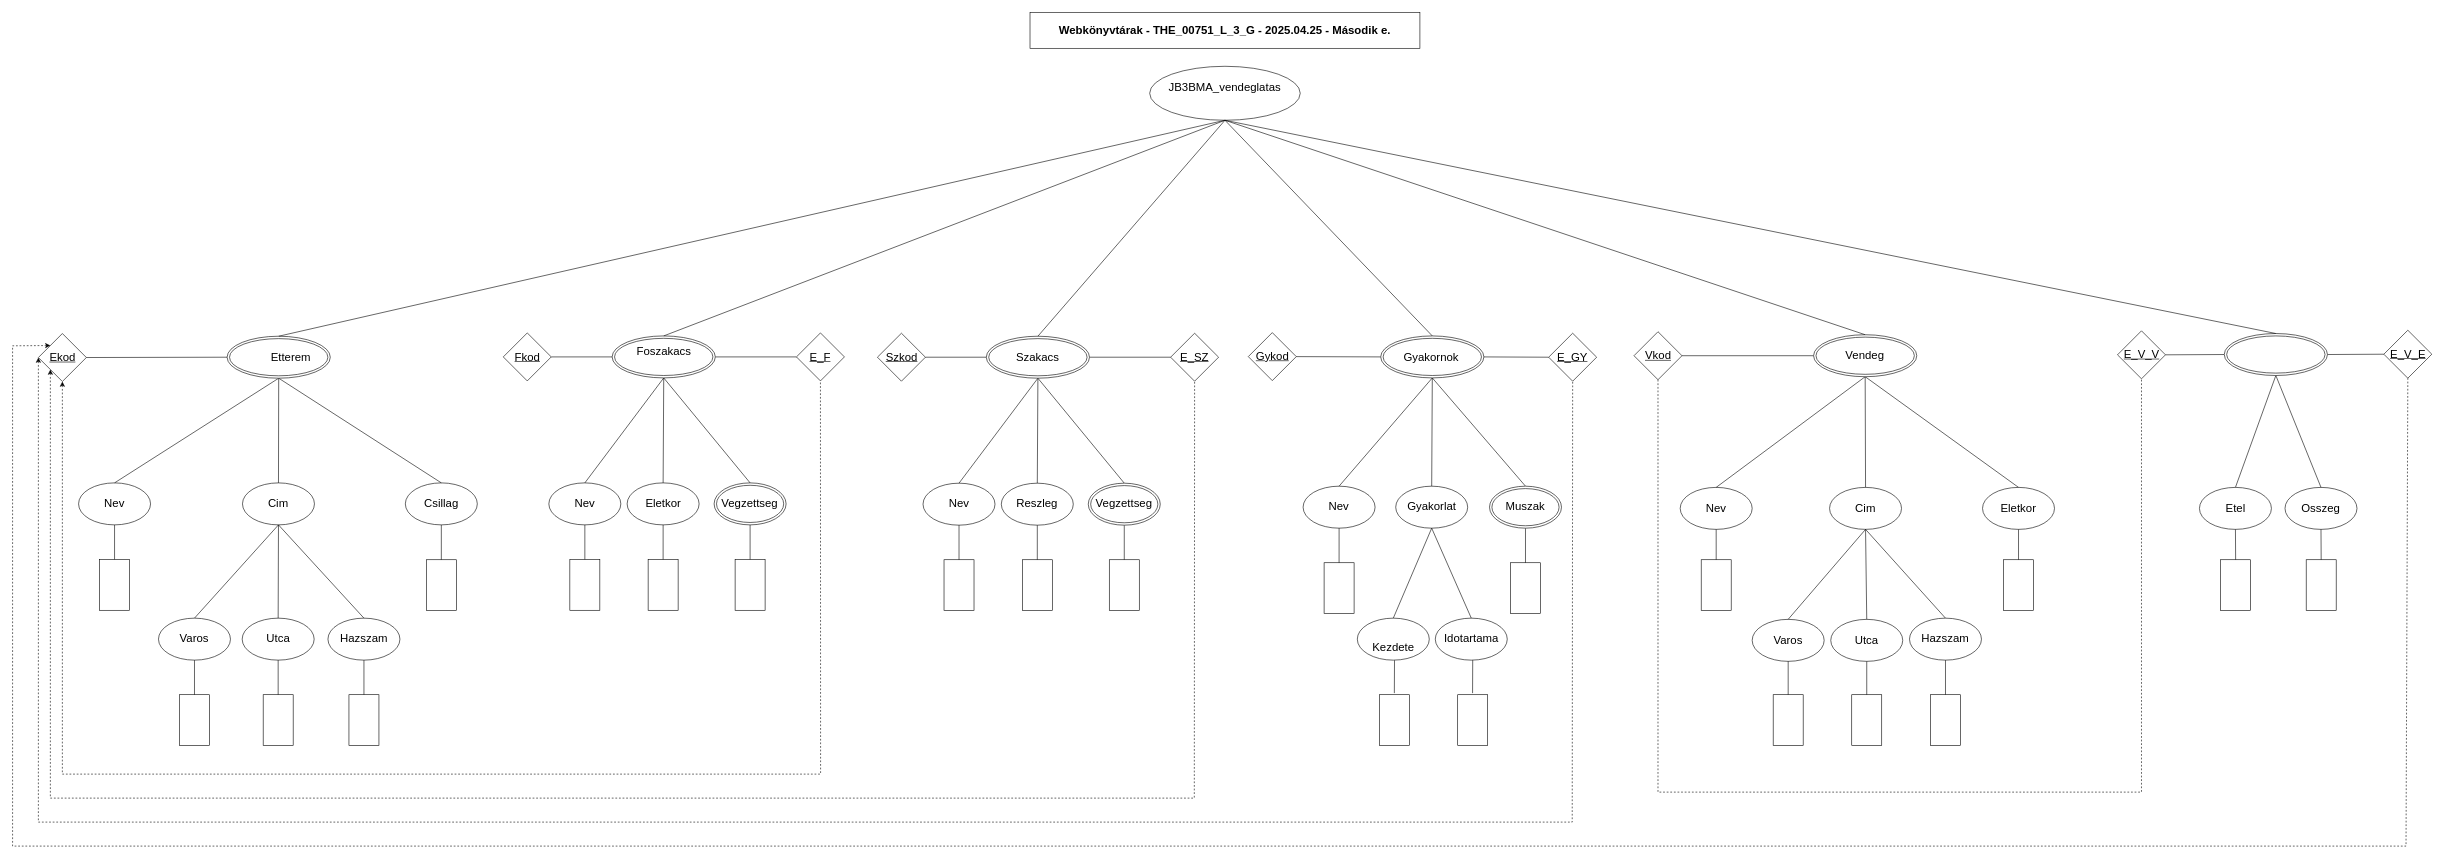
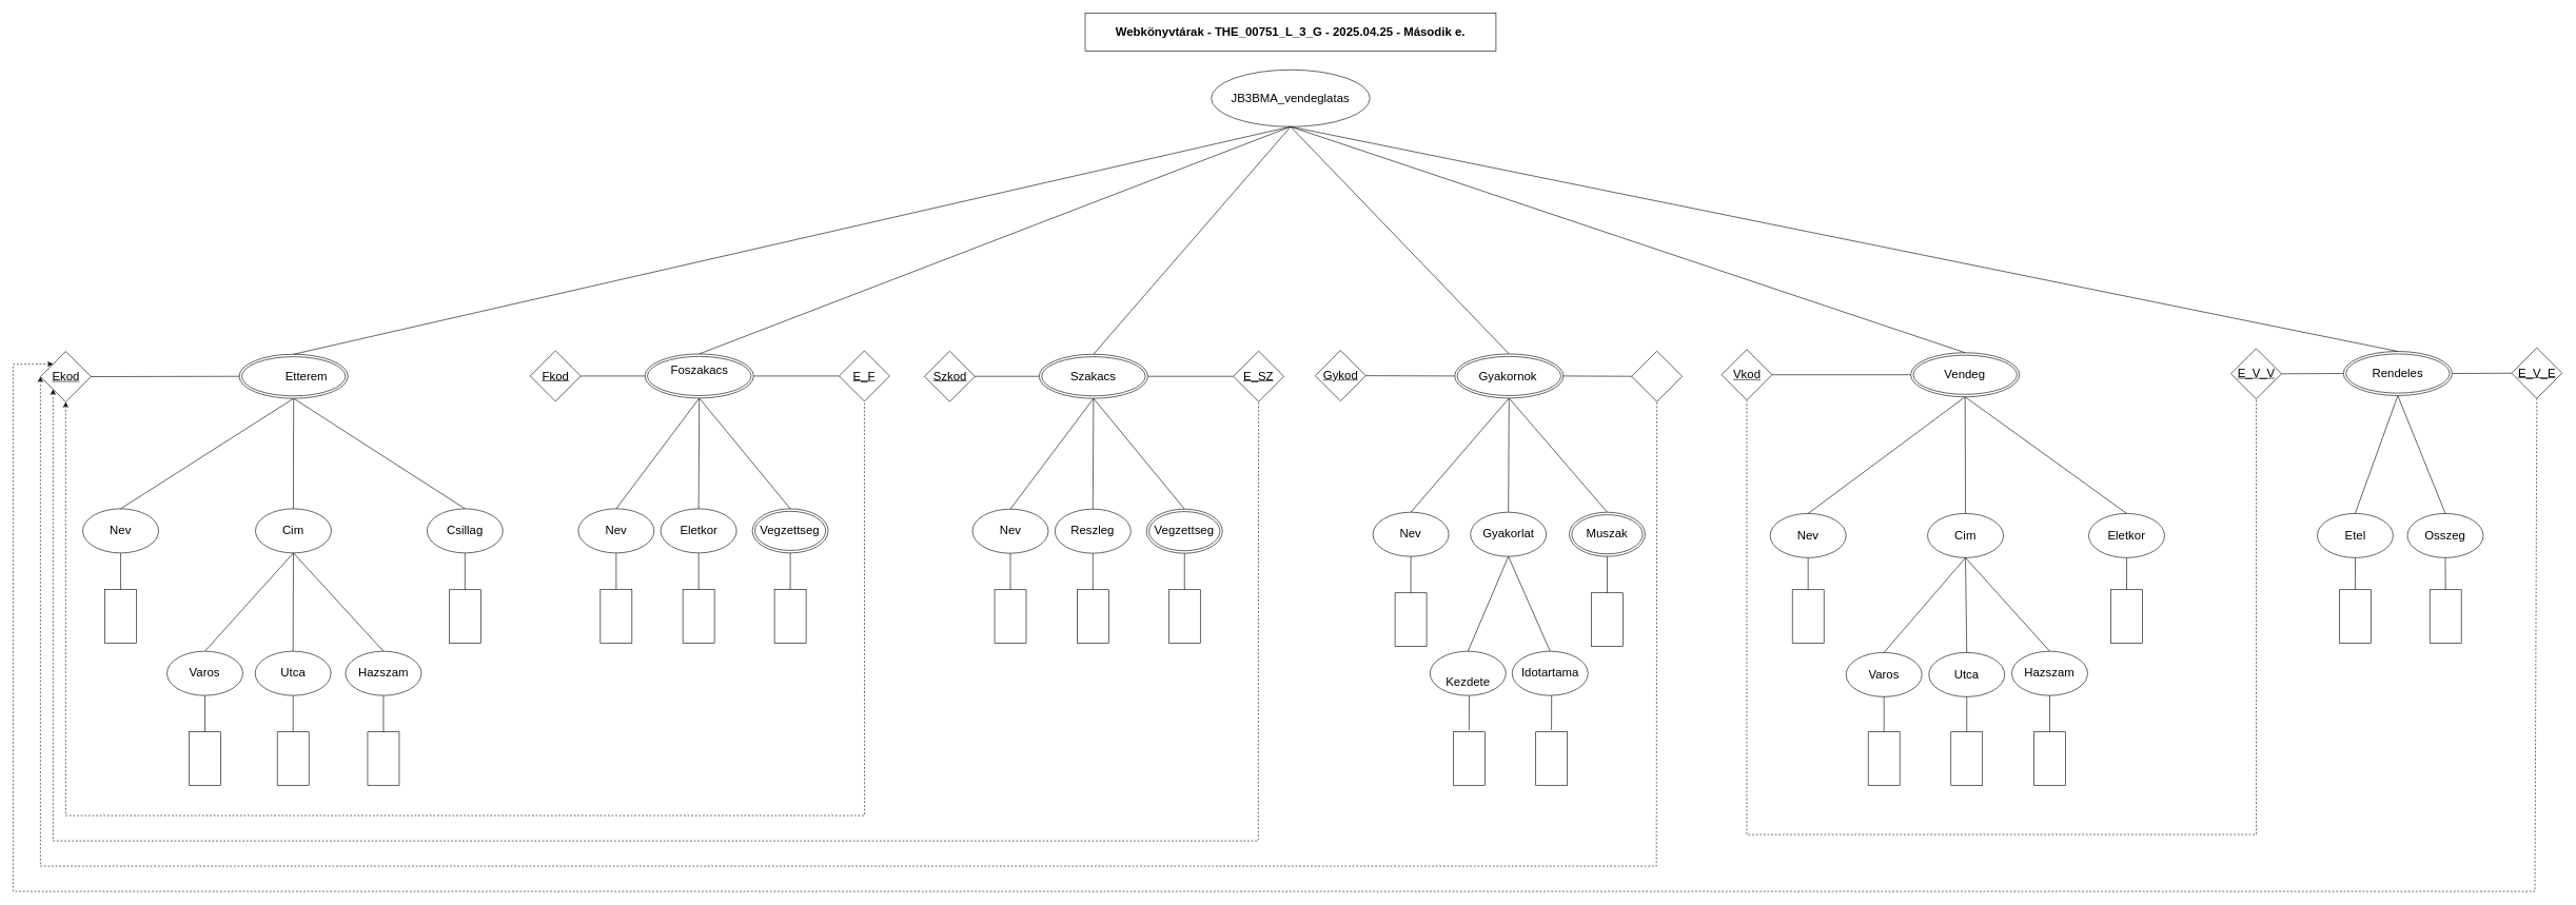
- <mxCell id="5" value="JB3BMA_vendeglatas" style="text;html=1;align=center;verticalAlign=middle;whiteSpace=wrap;rounded=0;fontSize=19;" parent="1" vertex="1"><mxGeometry x="1933.11" y="130" width="216" height="30" as="geometry" /></mxCell>
+ <mxCell id="5" value="JB3BMA_vendeglatas" style="text;html=1;align=center;verticalAlign=middle;whiteSpace=wrap;rounded=0;fontSize=19;" parent="1" vertex="1"><mxGeometry x="1933.11" y="140" width="216" height="30" as="geometry" /></mxCell>
+ <mxCell id="171" value="Rendeles" style="text;html=1;align=center;verticalAlign=middle;whiteSpace=wrap;rounded=0;fontSize=19;" parent="1" vertex="1"><mxGeometry x="3733" y="575.5" width="120" height="30" as="geometry" /></mxCell>
- <mxCell id="51" value="&lt;u&gt;E_GY&lt;/u&gt;" style="text;html=1;align=center;verticalAlign=middle;whiteSpace=wrap;rounded=0;fontSize=19;" parent="1" vertex="1"><mxGeometry x="2585.49" y="580" width="70.5" height="30" as="geometry" /></mxCell>
